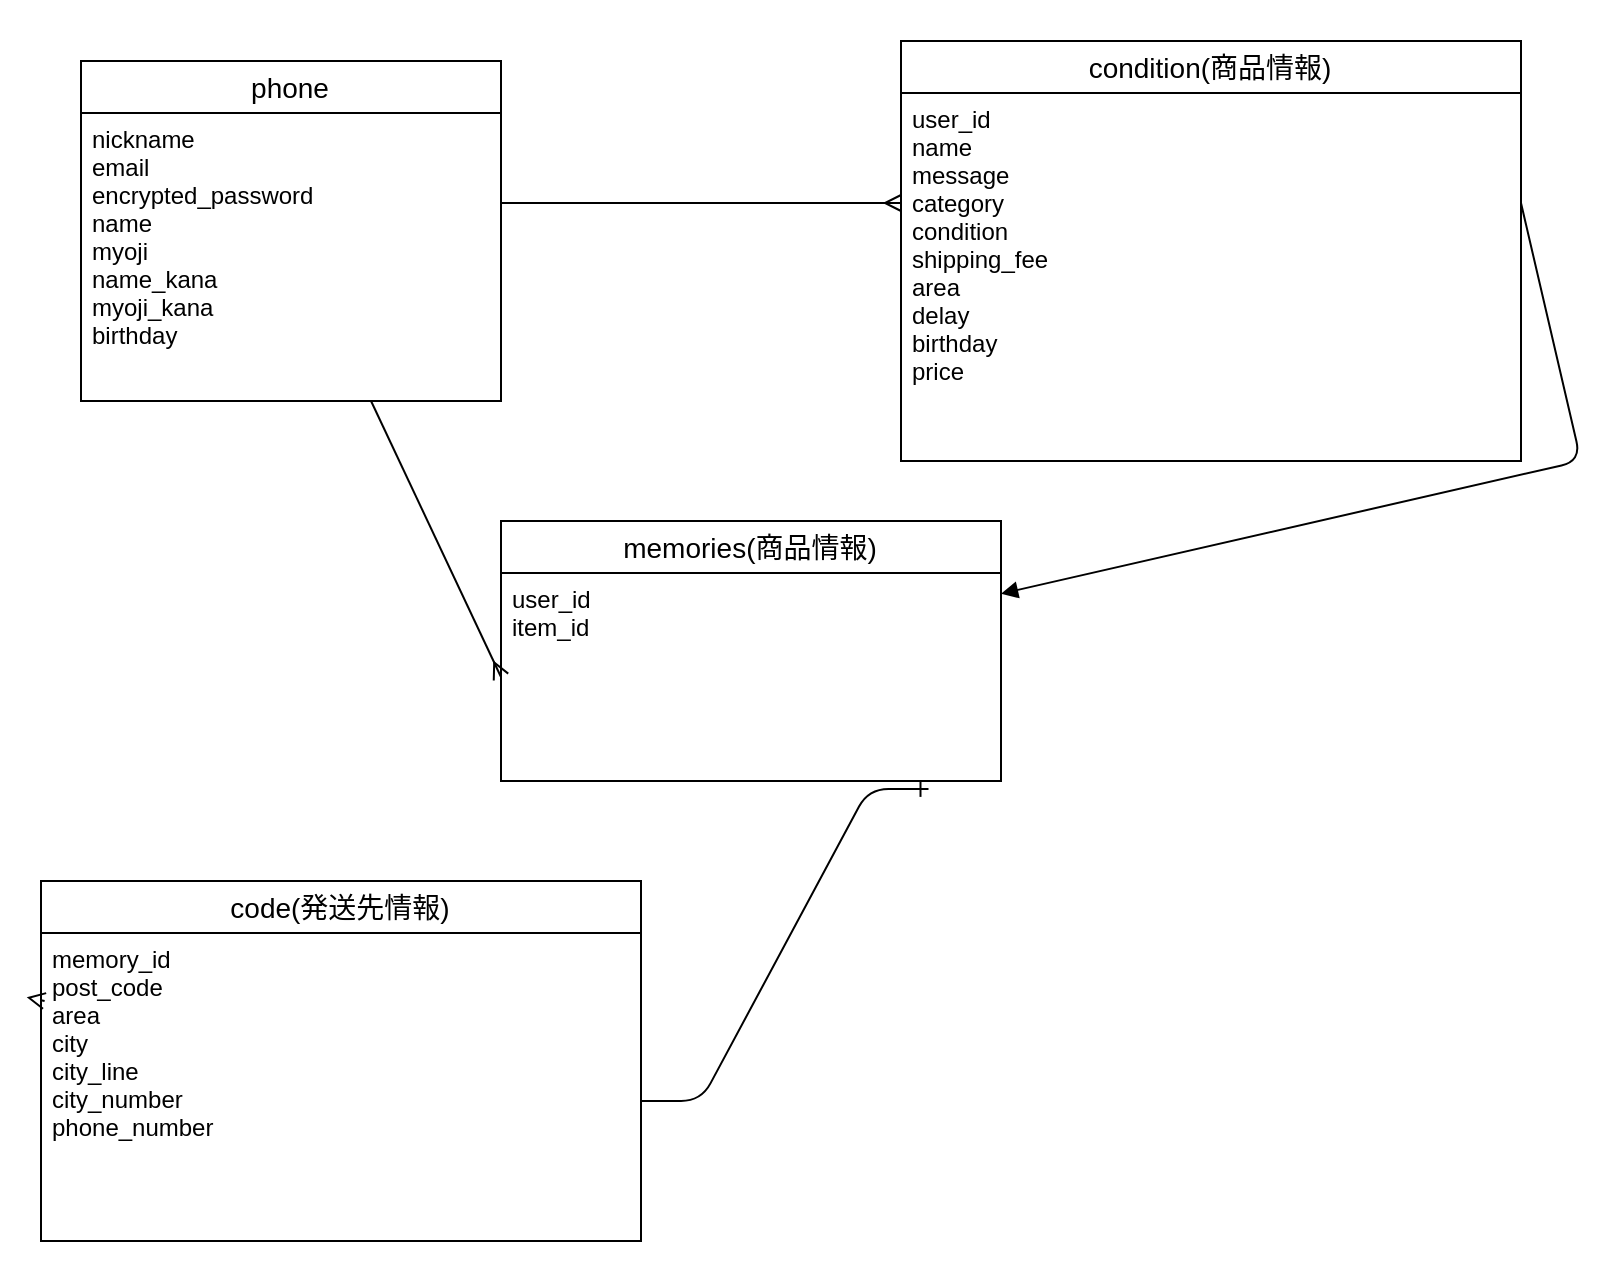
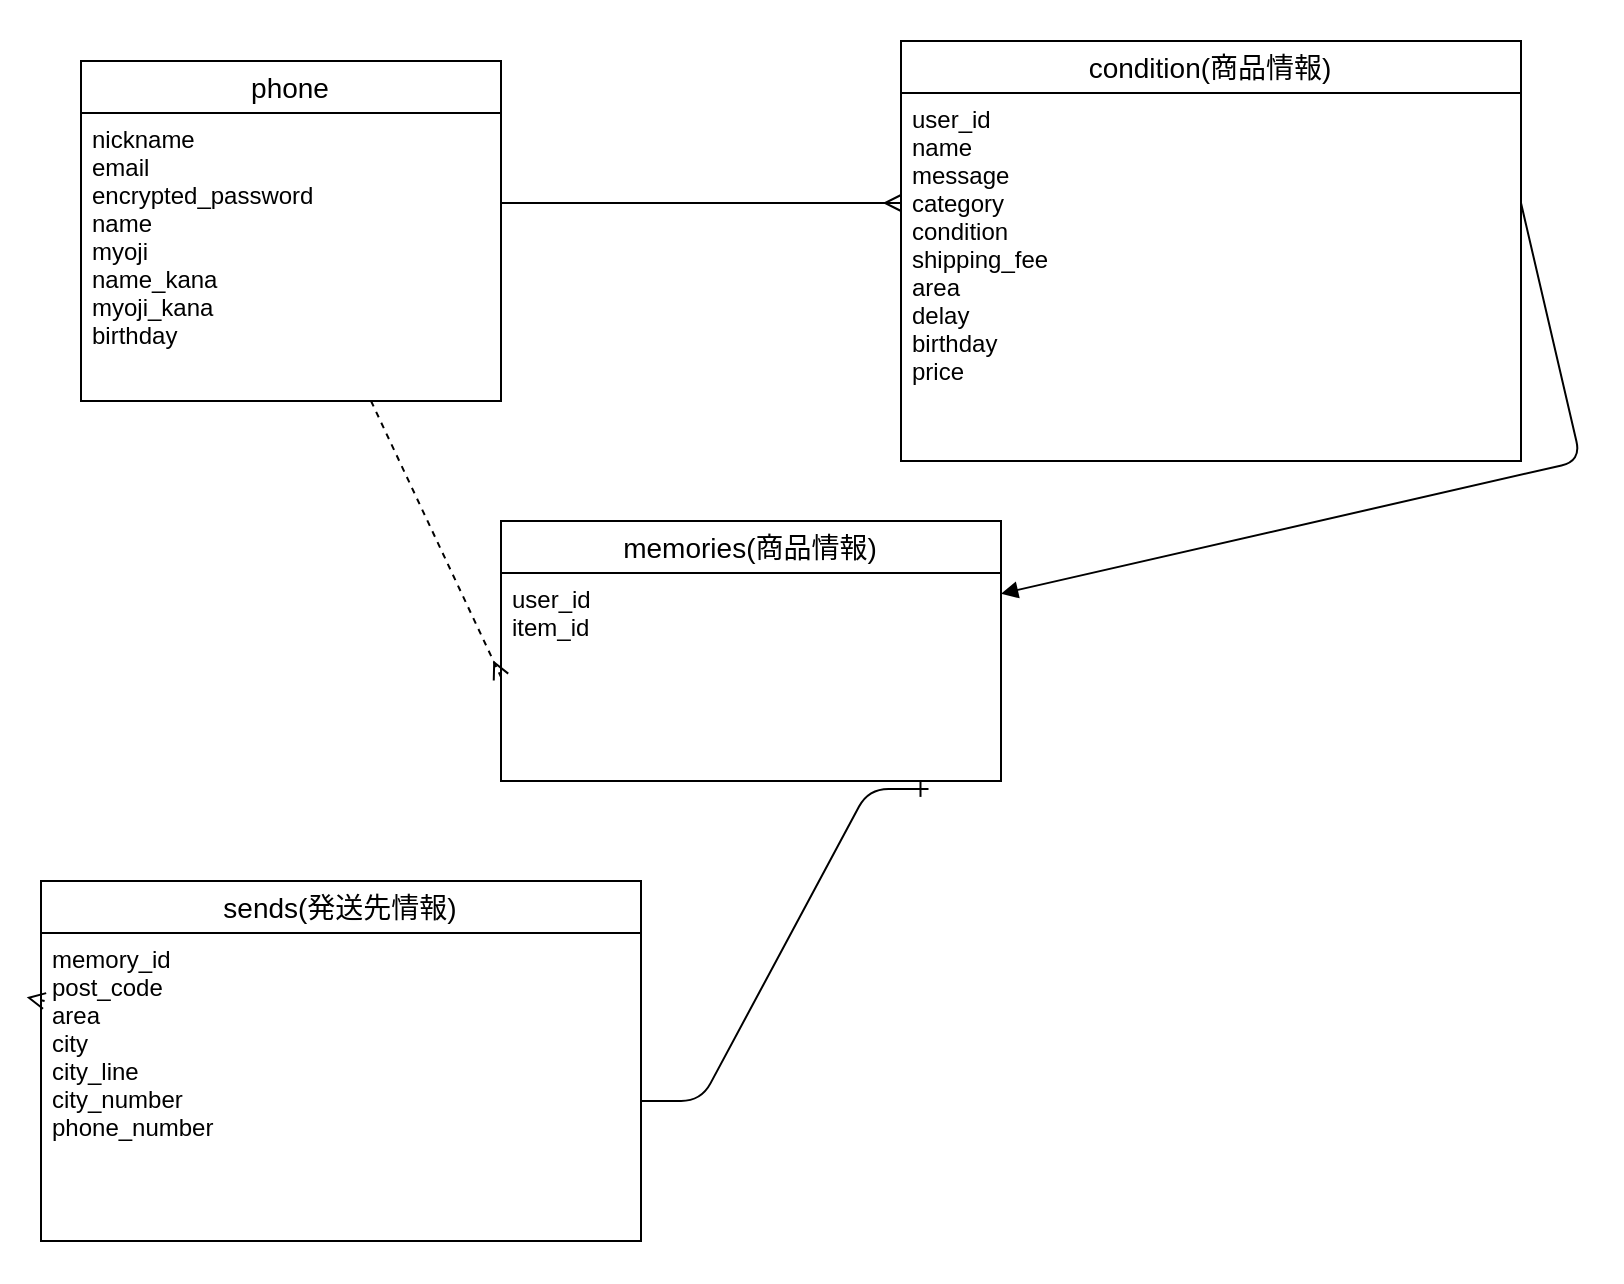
- <mxCell id="2" style="edgeStyle=none;html=1;entryX=0;entryY=0.5;entryDx=0;entryDy=0;endArrow=ERmany;endFill=0;" edge="1" parent="1" source="3" target="14"><mxGeometry relative="1" as="geometry" /></mxCell>
+ <mxCell id="2" style="edgeStyle=none;html=1;entryX=0;entryY=0.5;entryDx=0;entryDy=0;endArrow=ERmany;endFill=0;dashed=1;" edge="1" parent="1" source="3" target="14"><mxGeometry relative="1" as="geometry" /></mxCell>
- <mxCell id="5" value="code(発送先情報)" style="swimlane;fontStyle=0;childLayout=stackLayout;horizontal=1;startSize=26;horizontalStack=0;resizeParent=1;resizeParentMax=0;resizeLast=0;collapsible=1;marginBottom=0;align=center;fontSize=14;direction=east;" vertex="1" parent="1"><mxGeometry x="20" y="440" width="300" height="180" as="geometry" /></mxCell>
+ <mxCell id="5" value="sends(発送先情報)" style="swimlane;fontStyle=0;childLayout=stackLayout;horizontal=1;startSize=26;horizontalStack=0;resizeParent=1;resizeParentMax=0;resizeLast=0;collapsible=1;marginBottom=0;align=center;fontSize=14;direction=east;" vertex="1" parent="1"><mxGeometry x="20" y="440" width="300" height="180" as="geometry" /></mxCell>
